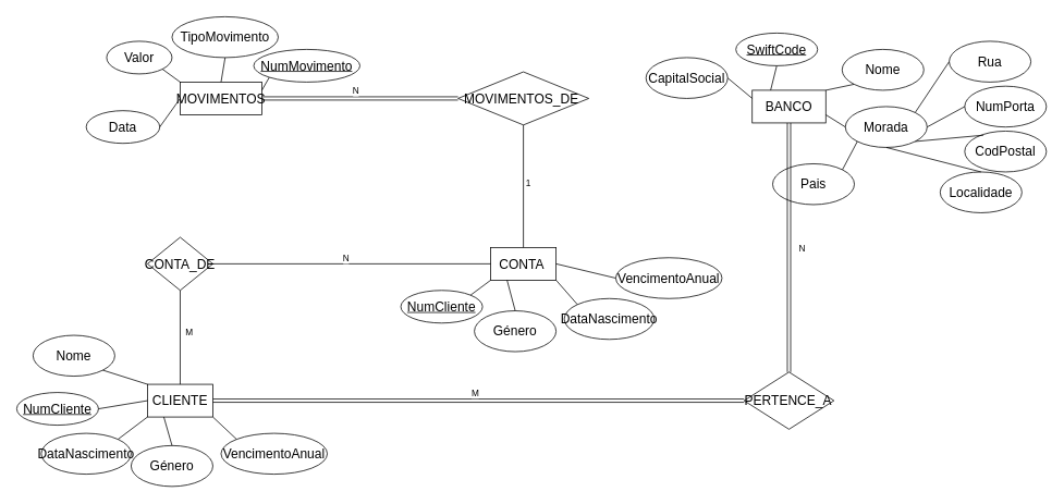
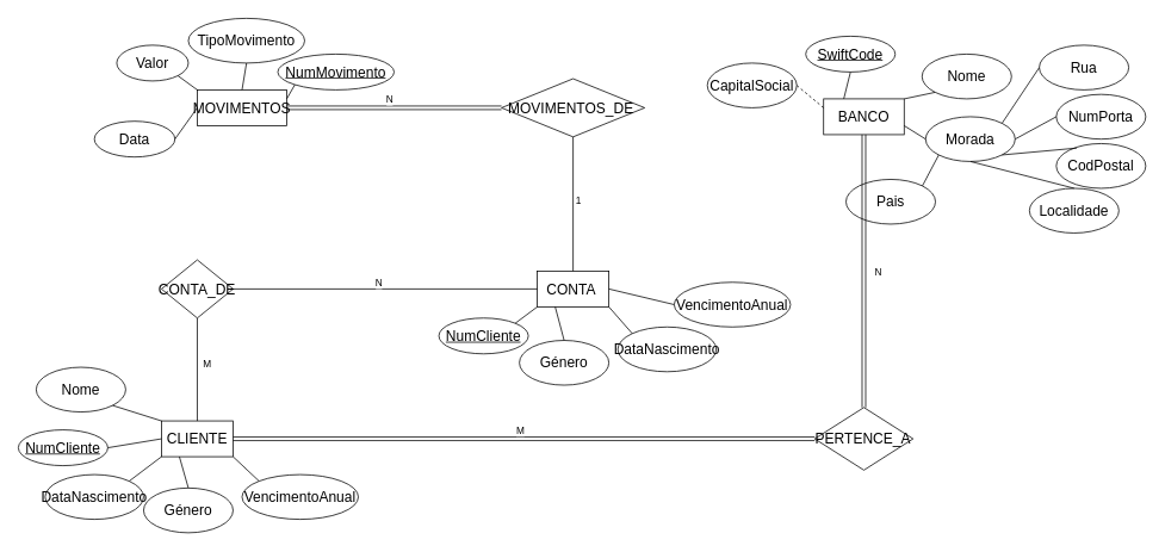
- <mxCell id="18" value="" style="endArrow=none;html=1;rounded=0;entryX=0;entryY=0.25;entryDx=0;entryDy=0;exitX=1;exitY=0.5;exitDx=0;exitDy=0;" parent="1" source="12" target="2" edge="1"><mxGeometry width="50" height="50" relative="1" as="geometry"><mxPoint x="800" y="270" as="sourcePoint" /><mxPoint x="850" y="220" as="targetPoint" /></mxGeometry></mxCell>
+ <mxCell id="18" value="" style="endArrow=none;html=1;rounded=0;entryX=0;entryY=0.25;entryDx=0;entryDy=0;exitX=1;exitY=0.5;exitDx=0;exitDy=0;dashed=1;" parent="1" source="12" target="2" edge="1"><mxGeometry width="50" height="50" relative="1" as="geometry"><mxPoint x="800" y="270" as="sourcePoint" /><mxPoint x="850" y="220" as="targetPoint" /></mxGeometry></mxCell>
